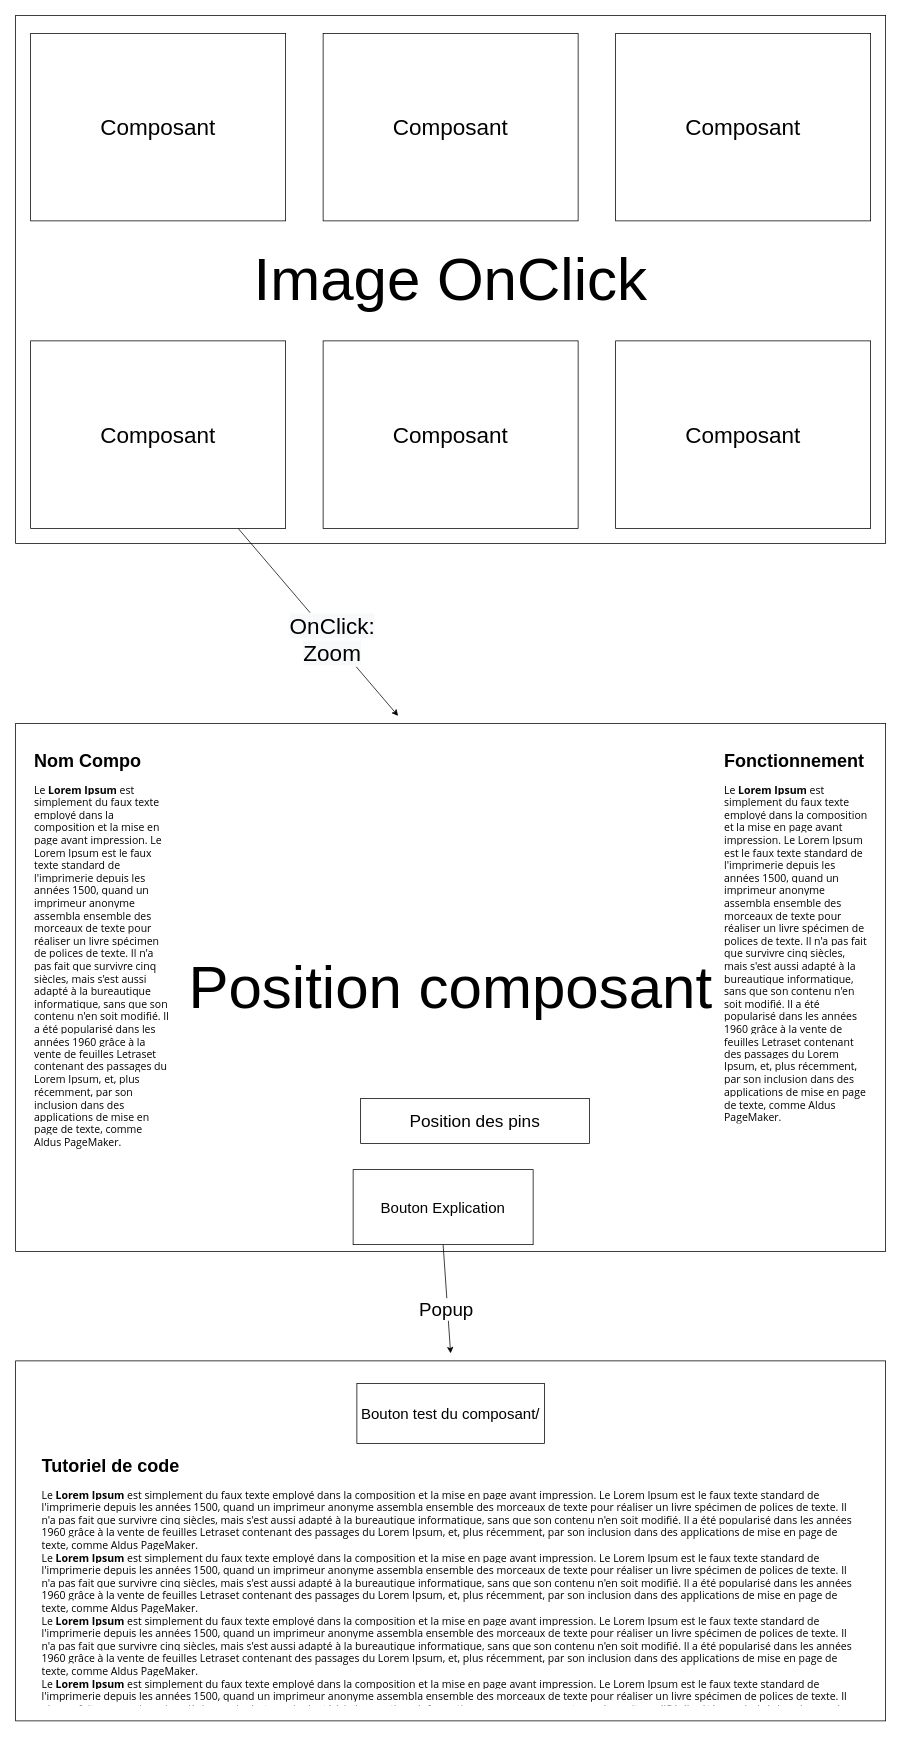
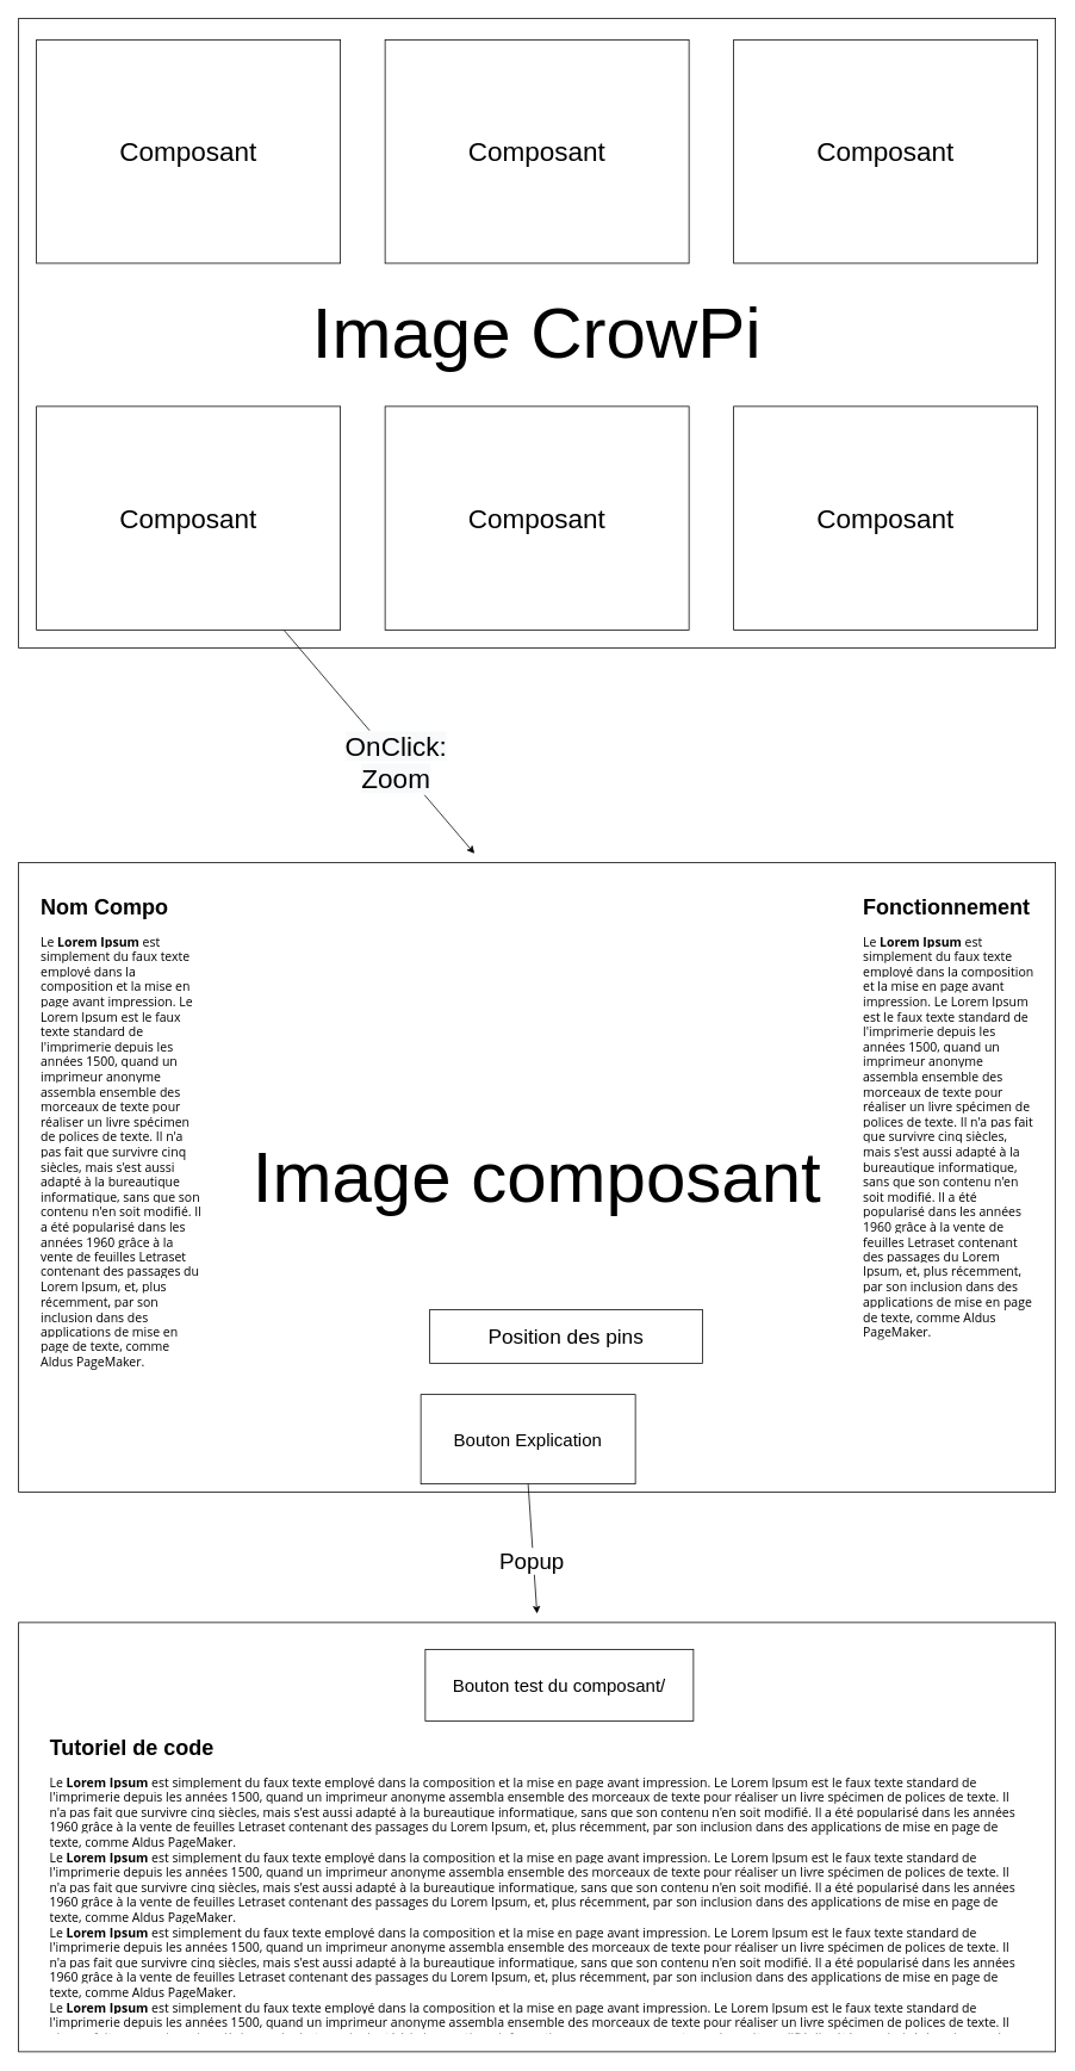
- <mxCell id="2" value="&lt;font style=&quot;font-size: 80px&quot;&gt;Image OnClick&lt;/font&gt;" style="rounded=0;whiteSpace=wrap;html=1;" parent="1" vertex="1"><mxGeometry x="20" y="20" width="1160" height="704" as="geometry" /></mxCell>
+ <mxCell id="2" value="&lt;font style=&quot;font-size: 80px&quot;&gt;Image CrowPi&lt;/font&gt;" style="rounded=0;whiteSpace=wrap;html=1;" parent="1" vertex="1"><mxGeometry x="20" y="20" width="1160" height="704" as="geometry" /></mxCell>
- <mxCell id="11" value="&lt;font style=&quot;font-size: 80px&quot;&gt;Position composant&lt;/font&gt;" style="rounded=0;whiteSpace=wrap;html=1;" parent="1" vertex="1"><mxGeometry x="20" y="964" width="1160" height="704" as="geometry" /></mxCell>
+ <mxCell id="11" value="&lt;font style=&quot;font-size: 80px&quot;&gt;Image composant&lt;/font&gt;" style="rounded=0;whiteSpace=wrap;html=1;" parent="1" vertex="1"><mxGeometry x="20" y="964" width="1160" height="704" as="geometry" /></mxCell>
- <mxCell id="19" value="&lt;span style=&quot;font-size: 20px ; white-space: normal&quot;&gt;Bouton test du composant/&lt;/span&gt;" style="rounded=0;whiteSpace=wrap;html=1;" parent="1" vertex="1"><mxGeometry x="475" y="1844" width="250" height="80" as="geometry" /></mxCell>
+ <mxCell id="19" value="&lt;span style=&quot;font-size: 20px ; white-space: normal&quot;&gt;Bouton test du composant/&lt;/span&gt;" style="rounded=0;whiteSpace=wrap;html=1;" parent="1" vertex="1"><mxGeometry x="475" y="1844" width="300" height="80" as="geometry" /></mxCell>
